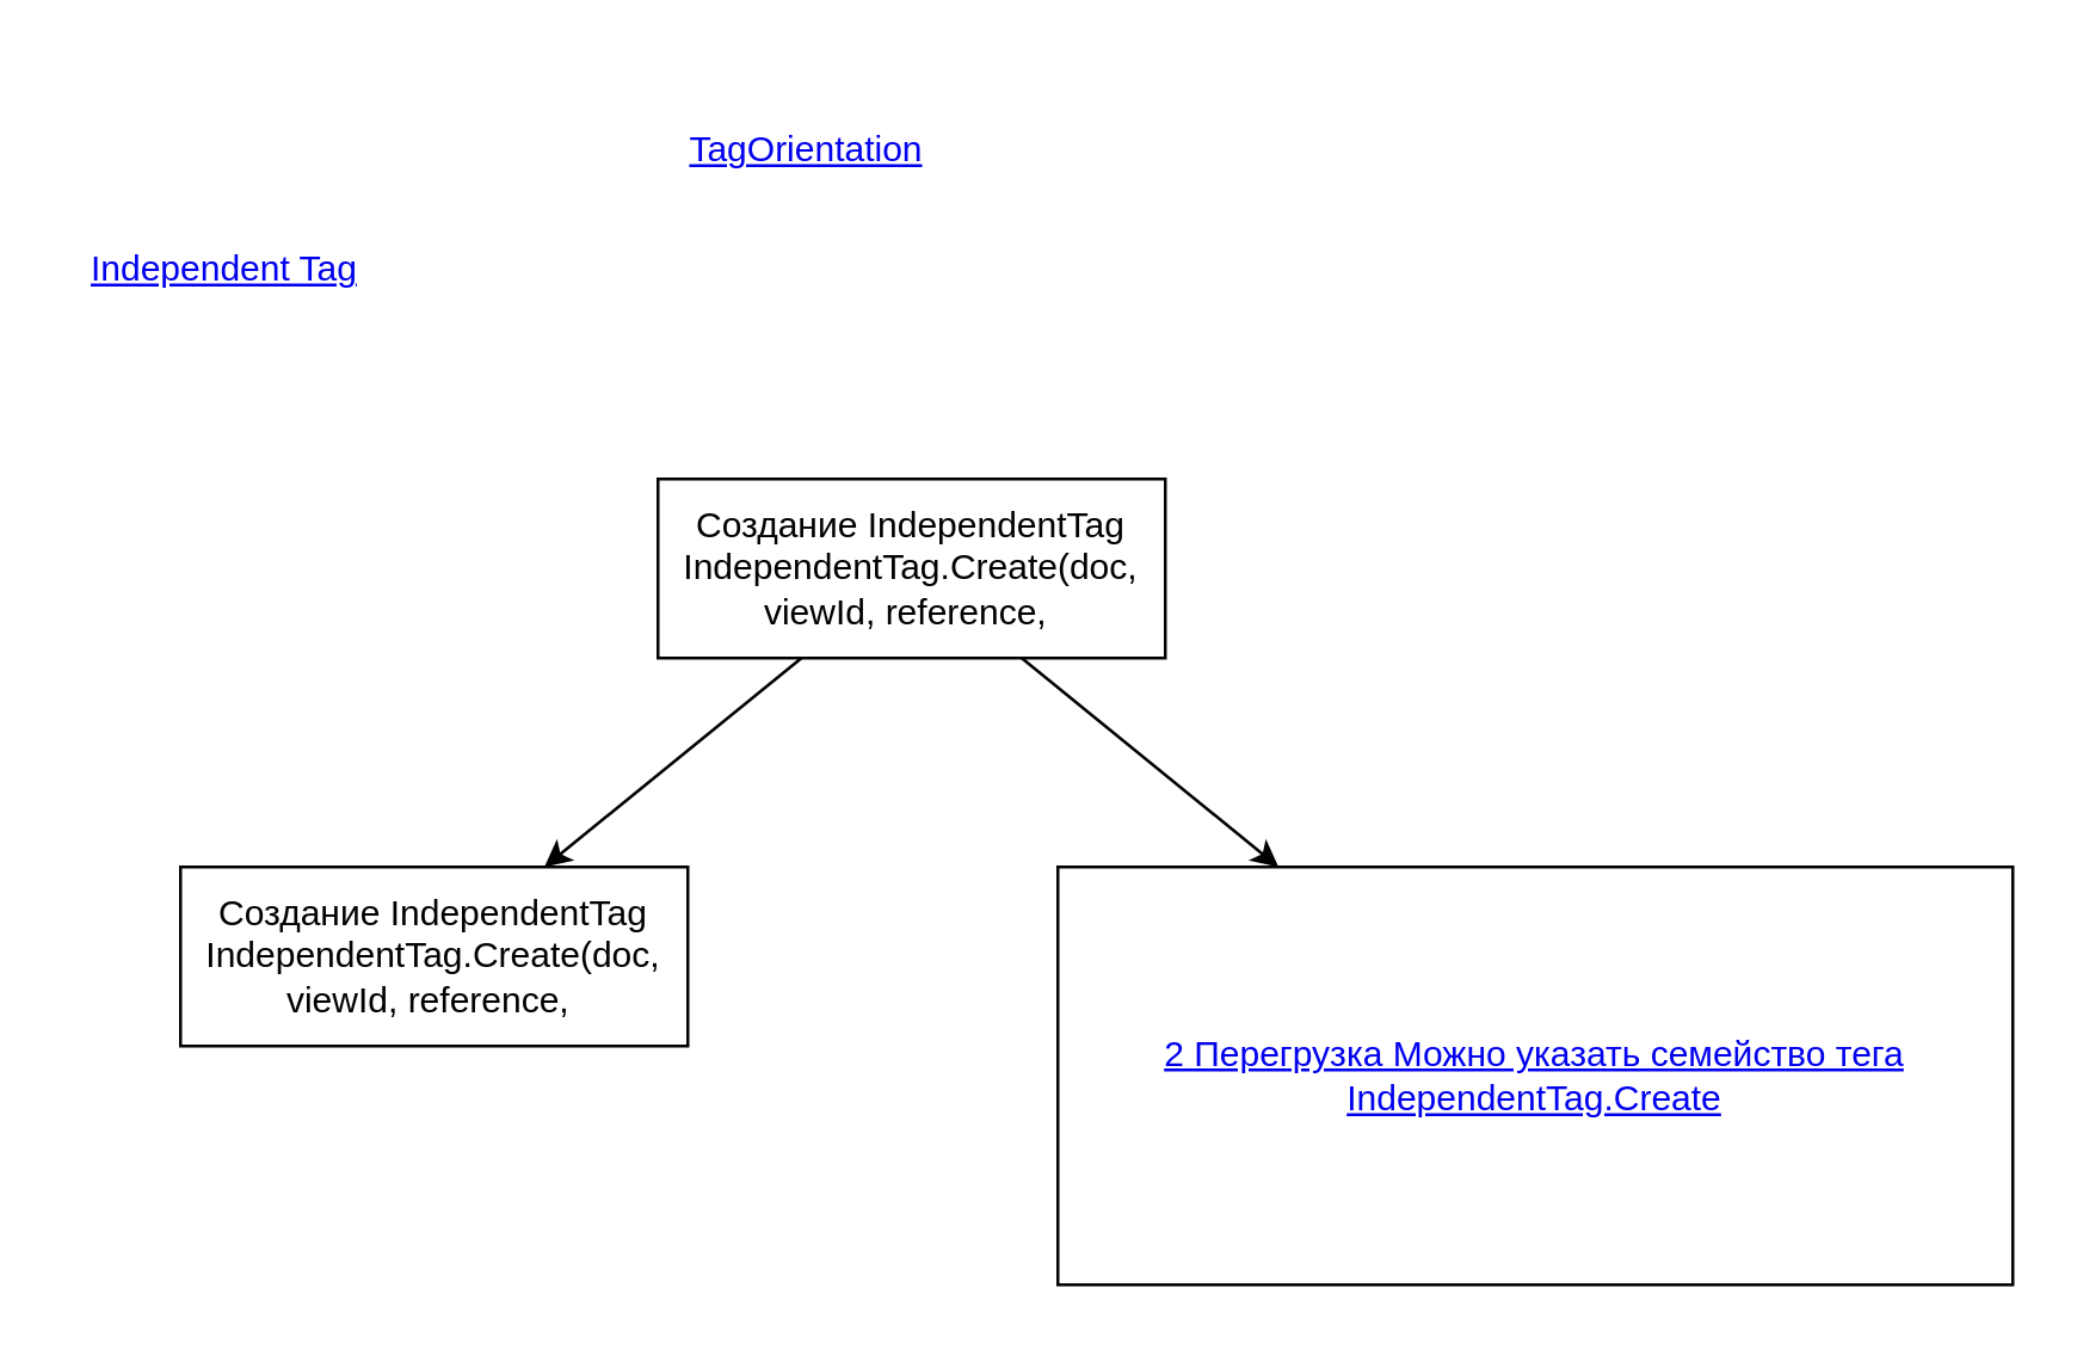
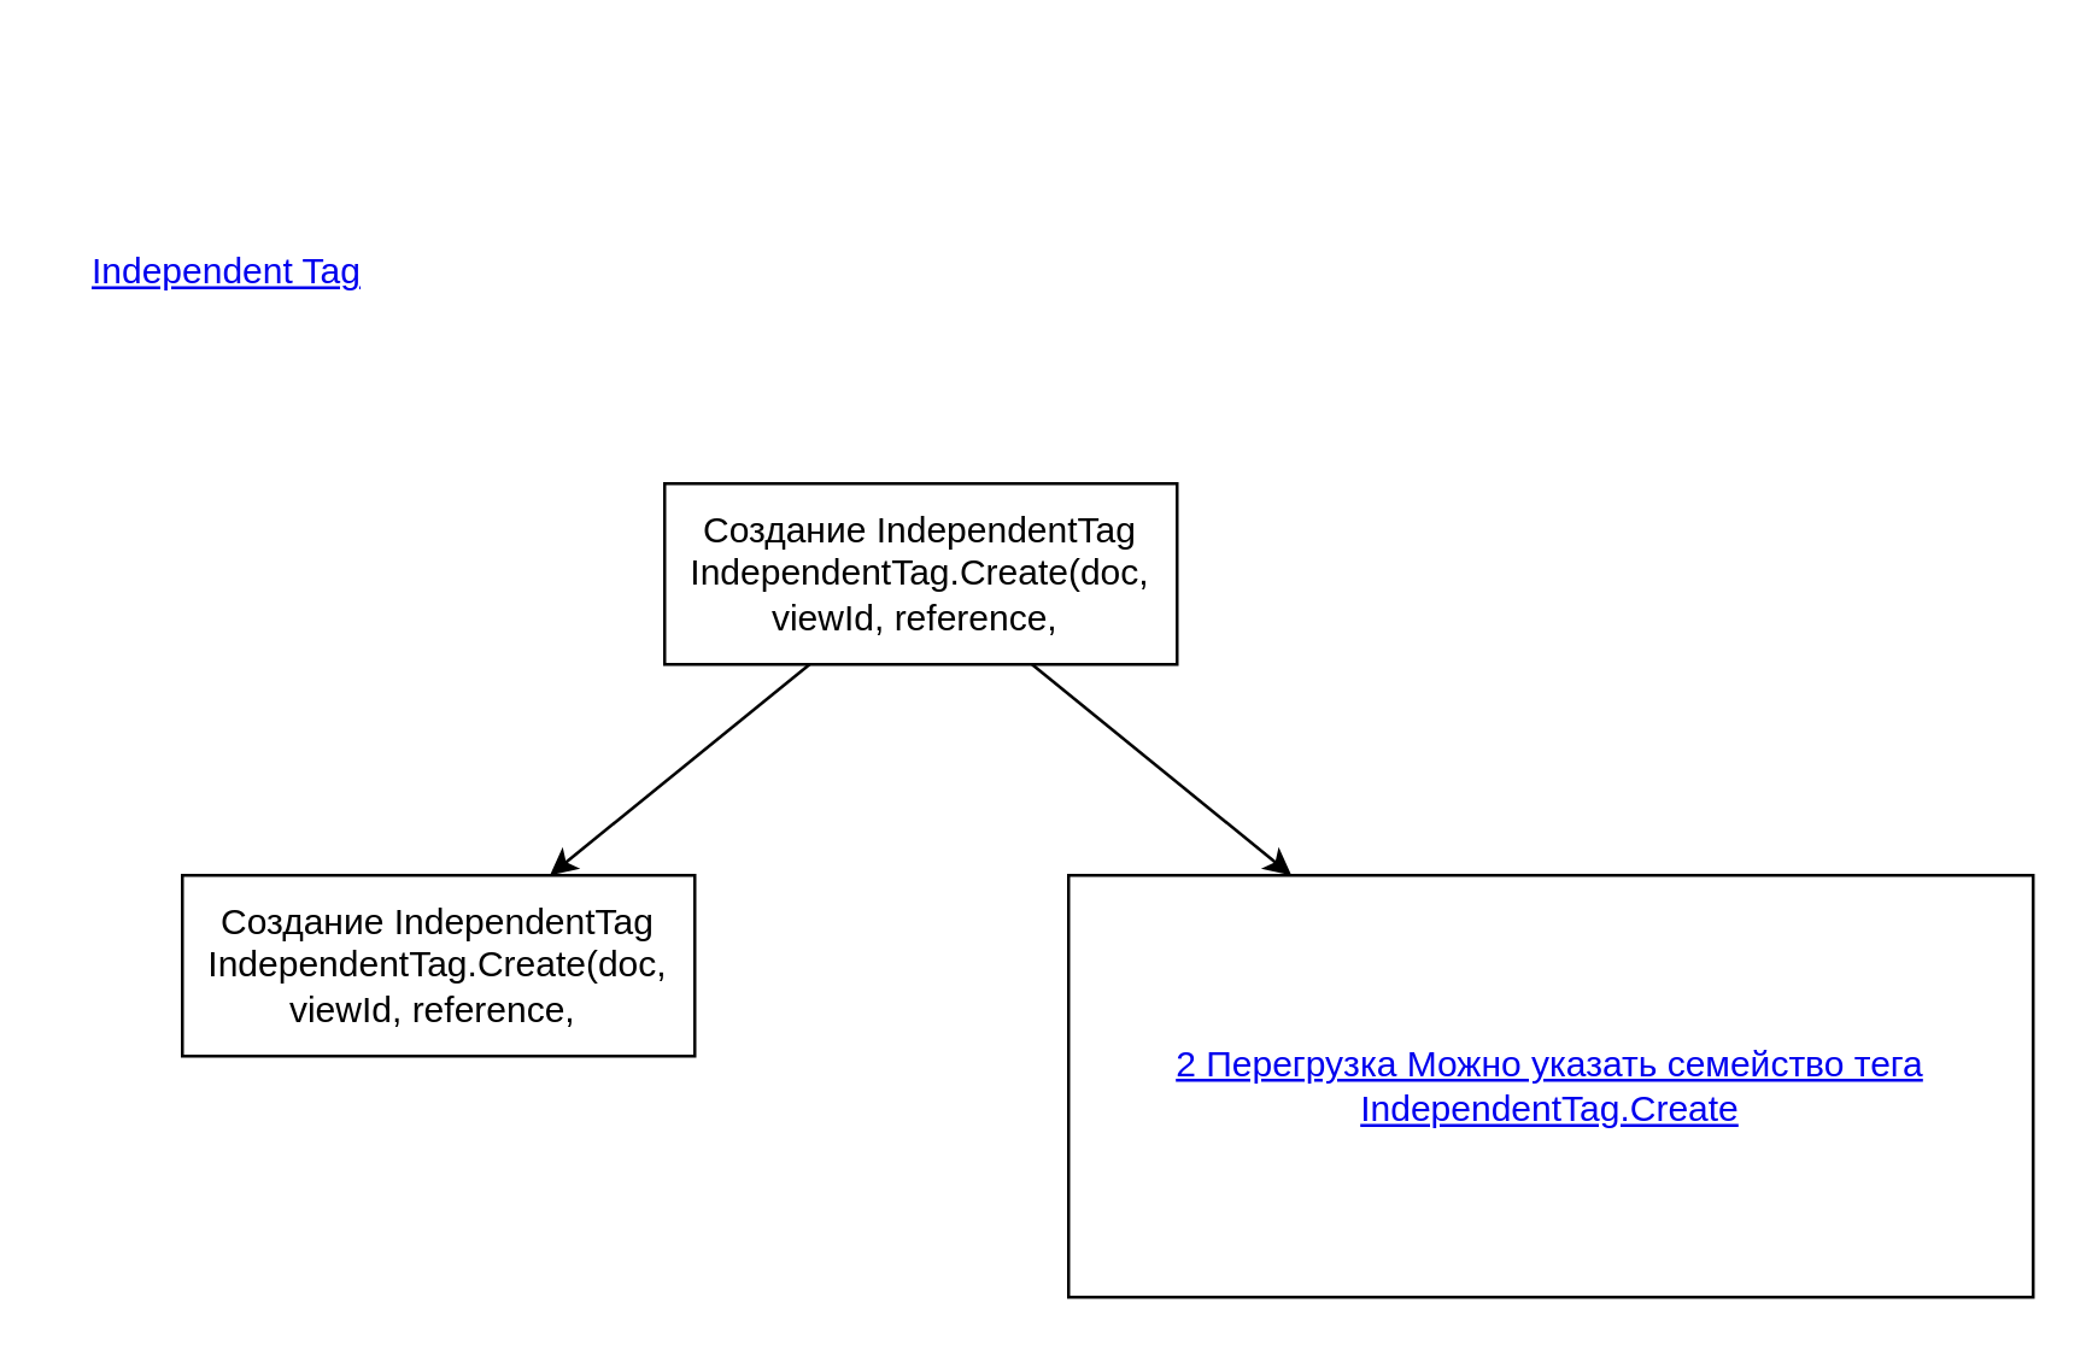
- <mxCell id="8" value="&lt;a href=&quot;https://www.revitapidocs.com/2021.1/0f1faf70-46a4-71a1-63c0-3425dfc691a0.htm&quot;&gt;TagOrientation&lt;/a&gt;" style="text;html=1;strokeColor=none;fillColor=none;align=center;verticalAlign=middle;whiteSpace=wrap;rounded=0;" vertex="1" parent="1"><mxGeometry x="200" y="20" width="140" height="60" as="geometry" /></mxCell>
